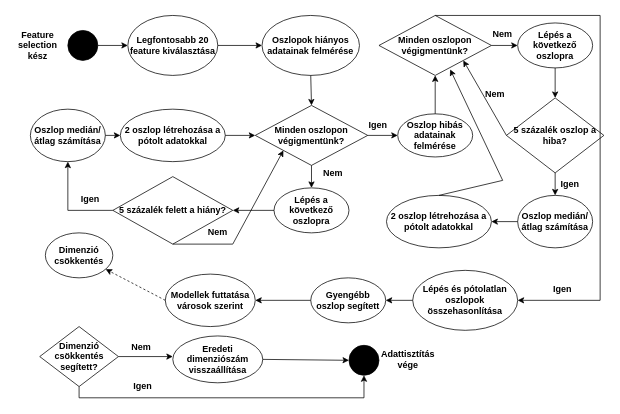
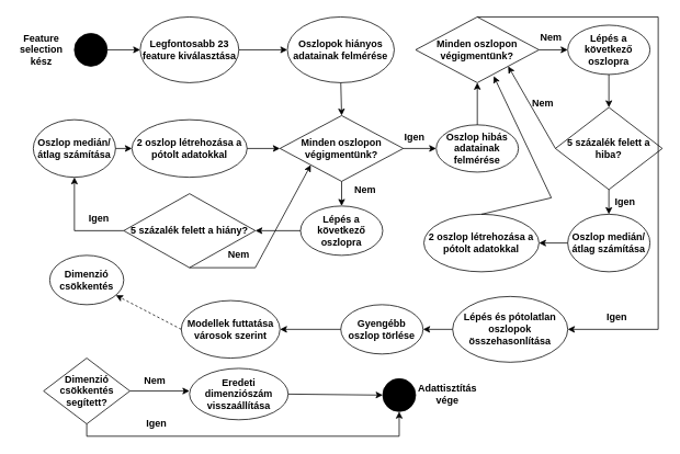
- <mxCell id="5" value="&lt;b&gt;Legfontosabb 20 feature kiválasztása&lt;br&gt;&lt;/b&gt;" style="ellipse;whiteSpace=wrap;html=1;" vertex="1" parent="1"><mxGeometry x="170" y="20" width="120" height="80" as="geometry" /></mxCell>
+ <mxCell id="5" value="&lt;b&gt;Legfontosabb 23 feature kiválasztása&lt;br&gt;&lt;/b&gt;" style="ellipse;whiteSpace=wrap;html=1;" vertex="1" parent="1"><mxGeometry x="170" y="20" width="120" height="80" as="geometry" /></mxCell>
- <mxCell id="31" value="&lt;div&gt;&lt;b&gt;5 százalék oszlop a &lt;br&gt;&lt;/b&gt;&lt;/div&gt;&lt;div&gt;&lt;b&gt;hiba?&lt;/b&gt;&lt;/div&gt;" style="rhombus;whiteSpace=wrap;html=1;" vertex="1" parent="1"><mxGeometry x="675" y="130" width="130" height="100" as="geometry" /></mxCell>
+ <mxCell id="31" value="&lt;div&gt;&lt;b&gt;5 százalék felett a &lt;br&gt;&lt;/b&gt;&lt;/div&gt;&lt;div&gt;&lt;b&gt;hiba?&lt;/b&gt;&lt;/div&gt;" style="rhombus;whiteSpace=wrap;html=1;" vertex="1" parent="1"><mxGeometry x="675" y="130" width="130" height="100" as="geometry" /></mxCell>
- <mxCell id="45" value="&lt;b&gt;Gyengébb oszlop segített&lt;br&gt;&lt;/b&gt;" style="ellipse;whiteSpace=wrap;html=1;" vertex="1" parent="1"><mxGeometry x="414" y="370" width="100" height="60" as="geometry" /></mxCell>
+ <mxCell id="45" value="&lt;b&gt;Gyengébb oszlop törlése&lt;br&gt;&lt;/b&gt;" style="ellipse;whiteSpace=wrap;html=1;" vertex="1" parent="1"><mxGeometry x="414" y="370" width="100" height="60" as="geometry" /></mxCell>
